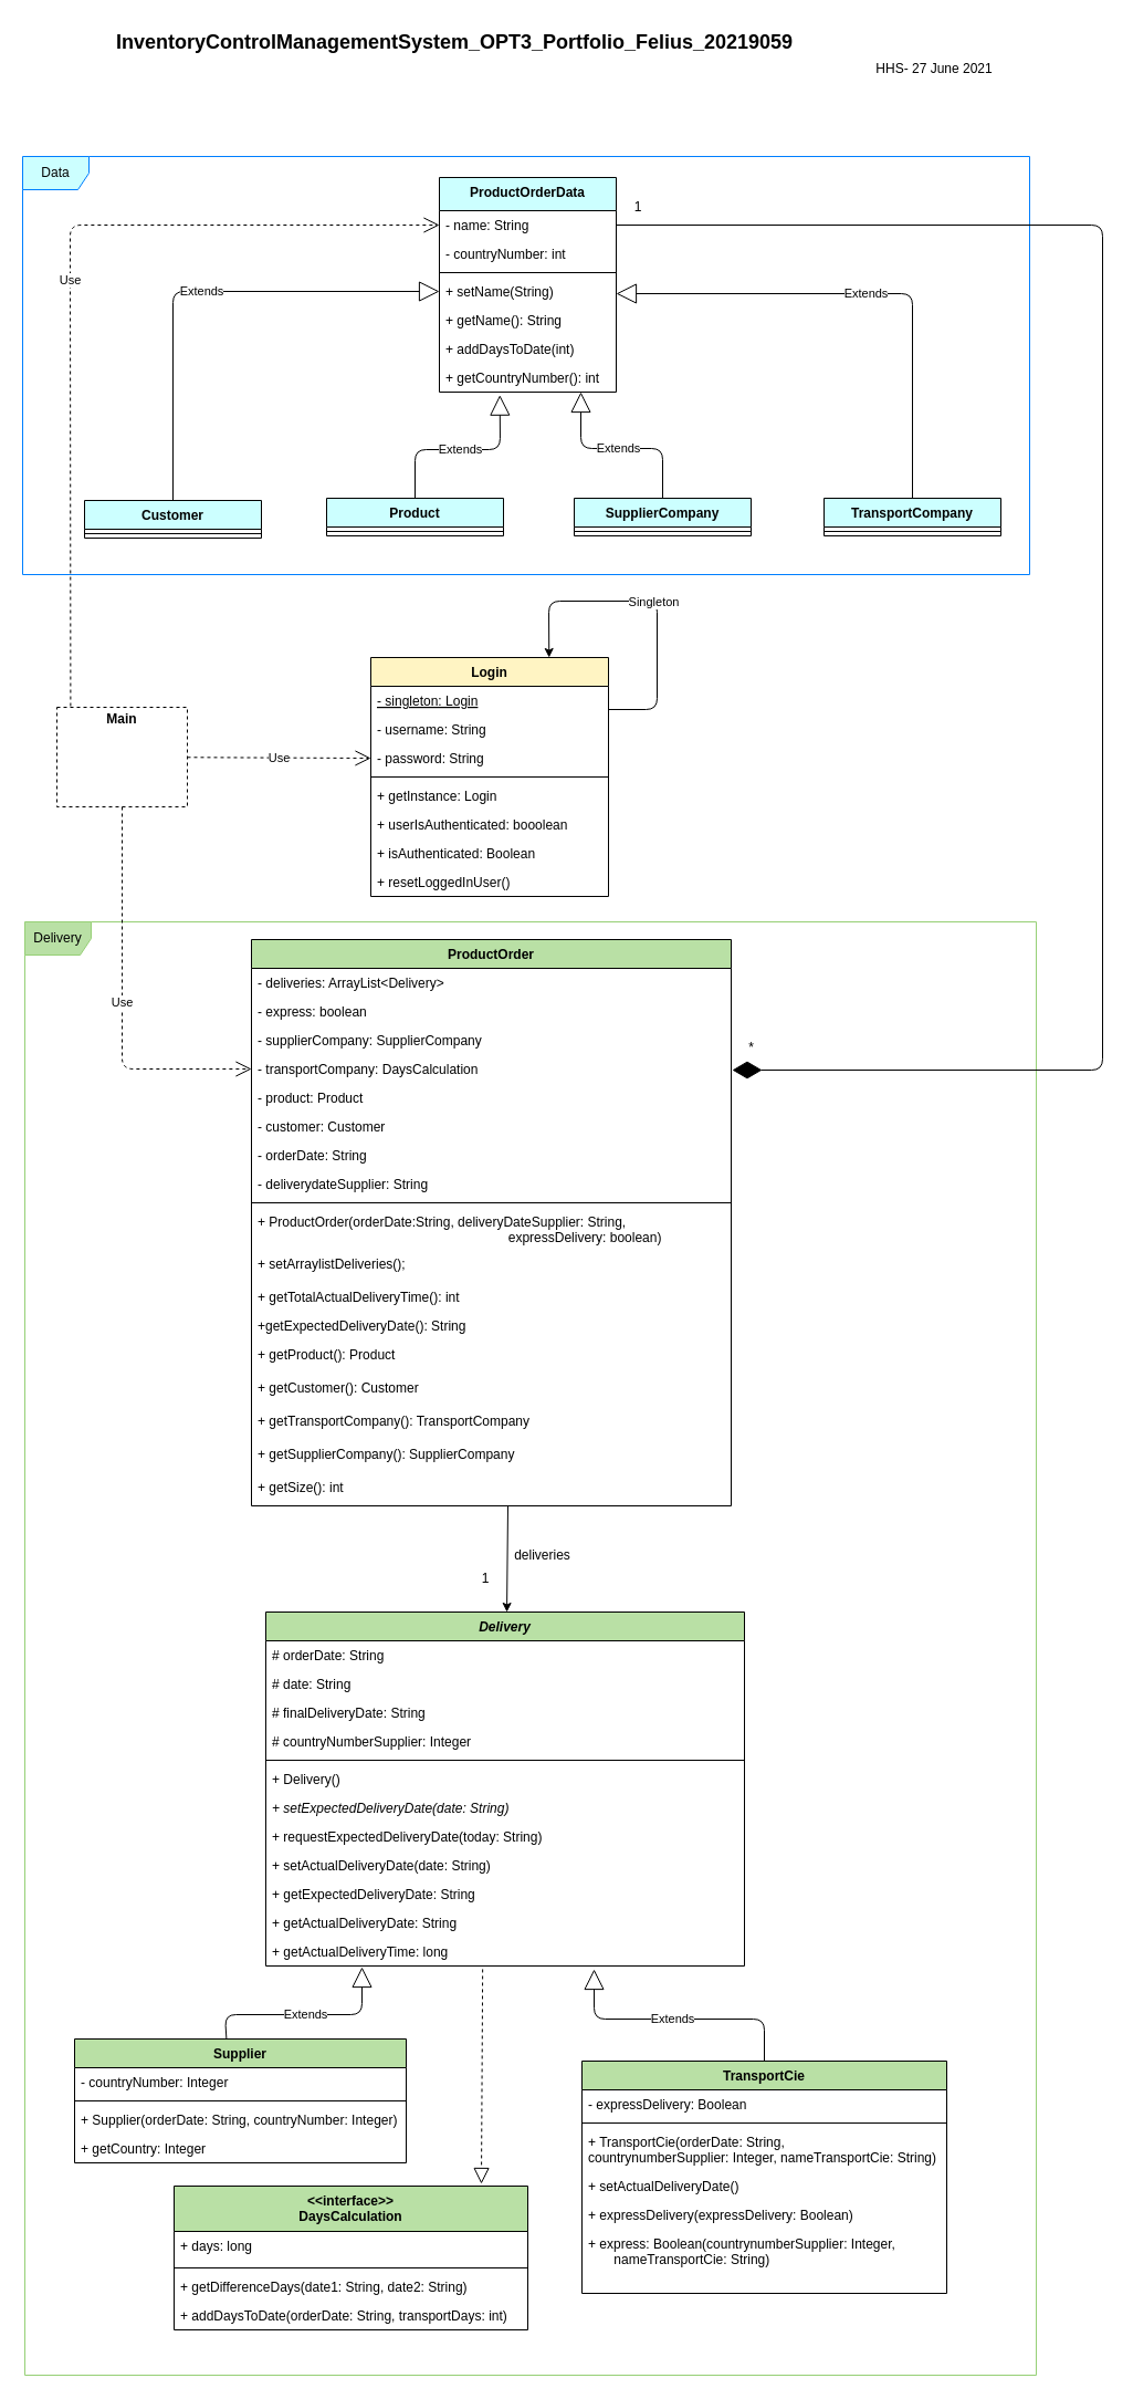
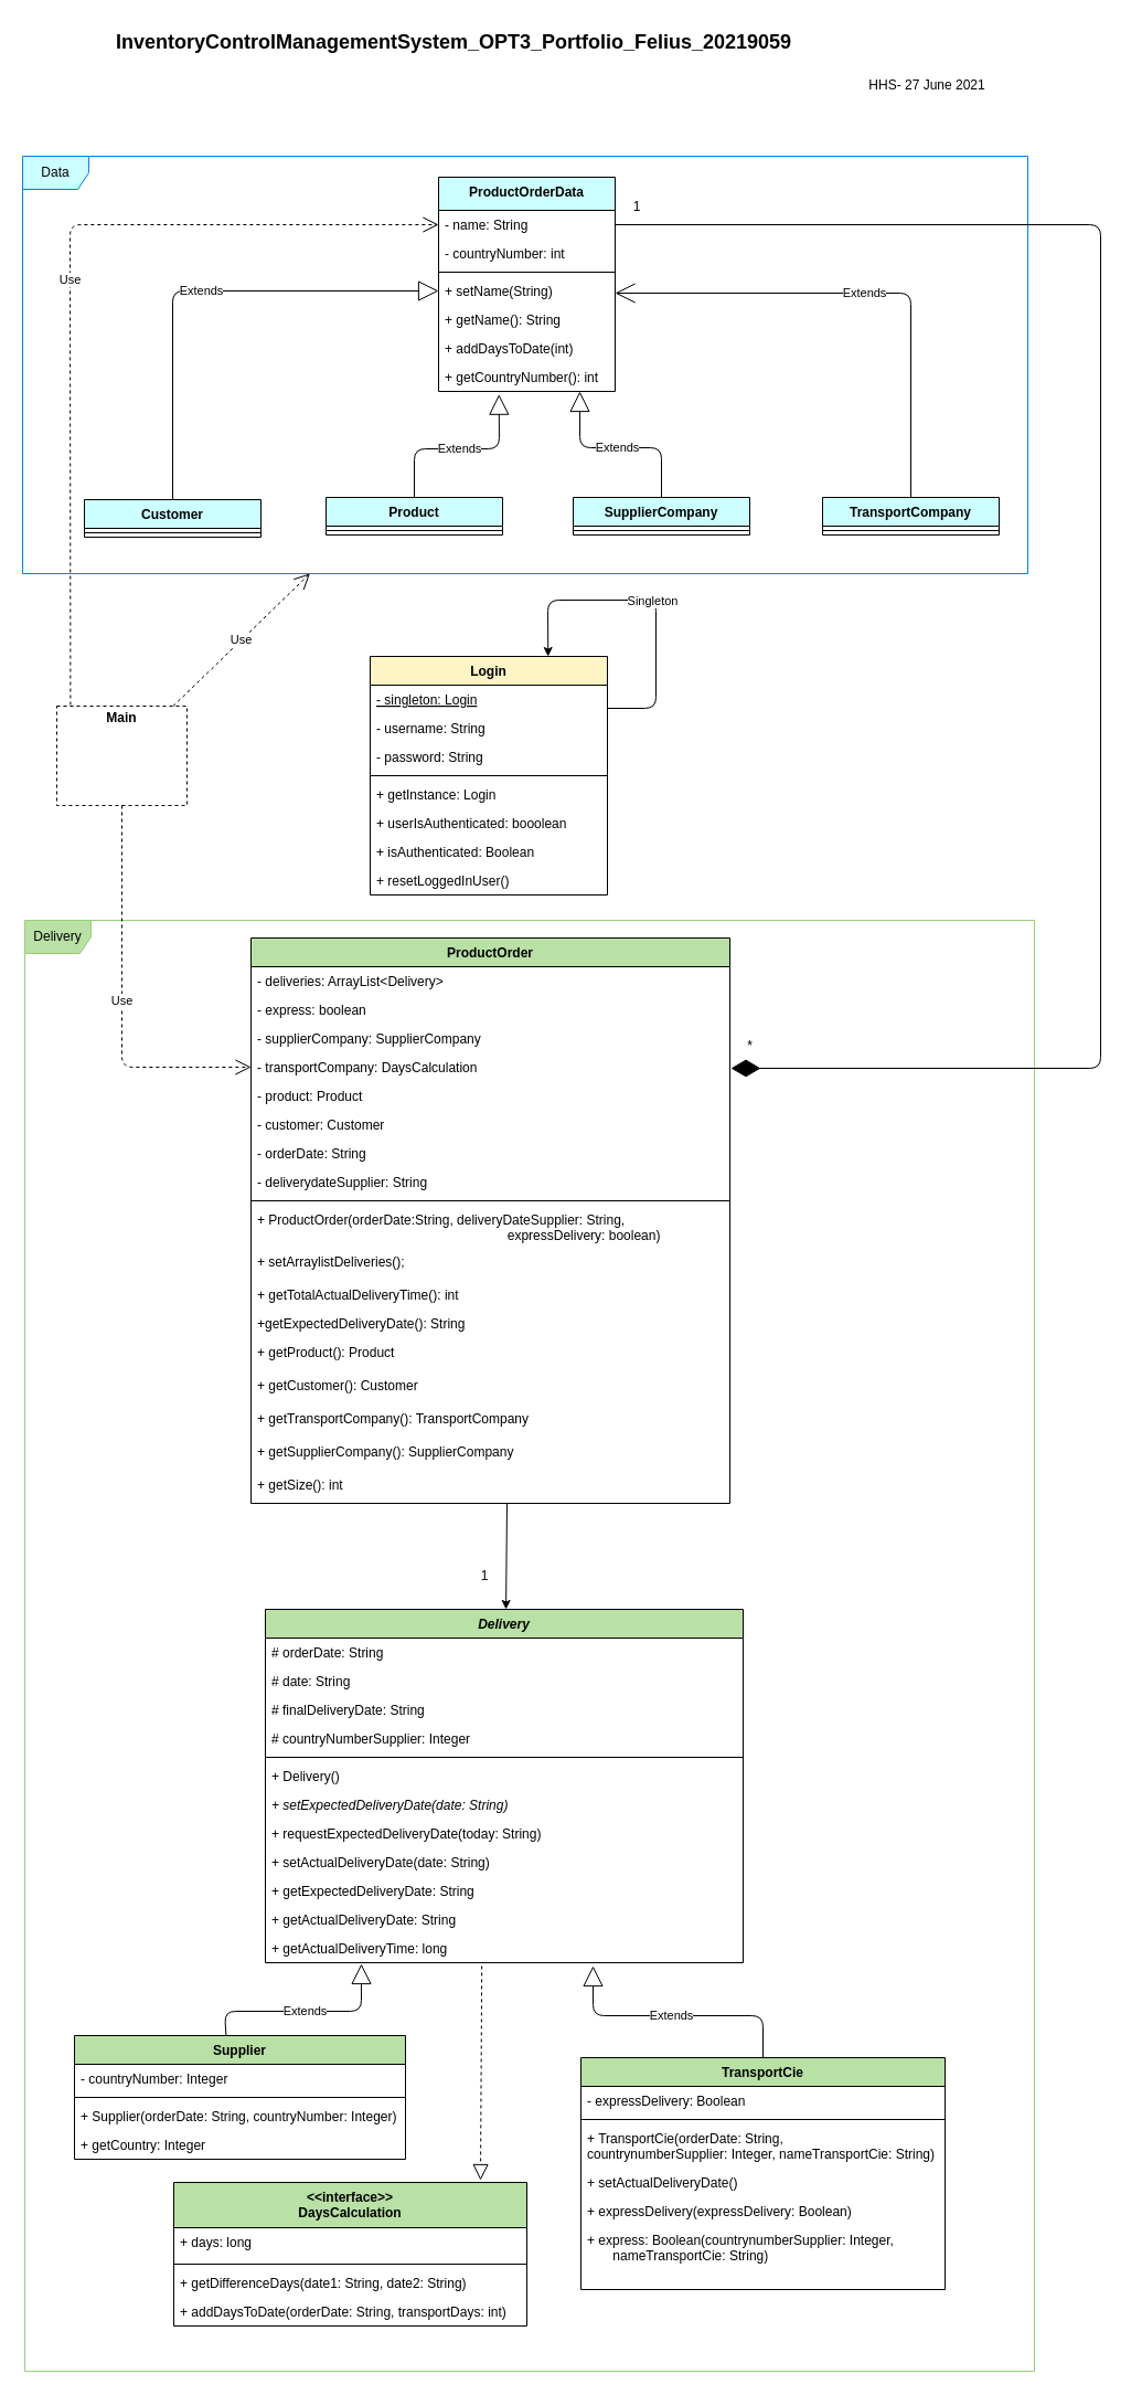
- <mxCell id="62" value="HHS- 27 June 2021" style="text;html=1;strokeColor=none;fillColor=none;align=center;verticalAlign=middle;whiteSpace=wrap;rounded=0;" parent="1" vertex="1"><mxGeometry x="790" y="52" width="110" height="20" as="geometry" /></mxCell>
+ <mxCell id="62" value="HHS- 27 June 2021" style="text;html=1;strokeColor=none;fillColor=none;align=center;verticalAlign=middle;whiteSpace=wrap;rounded=0;" parent="1" vertex="1"><mxGeometry x="785" y="67" width="110" height="20" as="geometry" /></mxCell>
- <mxCell id="94" value="Extends" style="endArrow=block;endSize=16;endFill=0;html=1;exitX=0.5;exitY=0;exitDx=0;exitDy=0;entryX=1;entryY=0.577;entryDx=0;entryDy=0;entryPerimeter=0;" parent="1" source="89" target="83" edge="1"><mxGeometry width="160" relative="1" as="geometry"><mxPoint x="186" y="482" as="sourcePoint" /><mxPoint x="427" y="293" as="targetPoint" /><Array as="points"><mxPoint x="825" y="265" /></Array></mxGeometry></mxCell>
+ <mxCell id="94" value="Extends" style="endArrow=open;endSize=16;endFill=0;html=1;exitX=0.5;exitY=0;exitDx=0;exitDy=0;entryX=1;entryY=0.577;entryDx=0;entryDy=0;entryPerimeter=0;" parent="1" source="89" target="83" edge="1"><mxGeometry width="160" relative="1" as="geometry"><mxPoint x="186" y="482" as="sourcePoint" /><mxPoint x="427" y="293" as="targetPoint" /><Array as="points"><mxPoint x="825" y="265" /></Array></mxGeometry></mxCell>
- <mxCell id="75" value="Use" style="endArrow=open;endSize=12;dashed=1;html=1;entryX=0;entryY=0.5;entryDx=0;entryDy=0;" parent="1" source="74" target="66" edge="1"><mxGeometry width="160" relative="1" as="geometry"><mxPoint x="175" y="679" as="sourcePoint" /><mxPoint x="335" y="679" as="targetPoint" /></mxGeometry></mxCell>
+ <mxCell id="75" value="Use" style="endArrow=open;endSize=12;dashed=1;html=1;" parent="1" source="74" target="3" edge="1"><mxGeometry width="160" relative="1" as="geometry"><mxPoint x="175" y="679" as="sourcePoint" /><mxPoint x="335" y="679" as="targetPoint" /></mxGeometry></mxCell>
- <mxCell id="52" value="deliveries" style="text;html=1;resizable=0;autosize=1;align=center;verticalAlign=middle;points=[];fillColor=none;strokeColor=none;rounded=0;" parent="1" vertex="1"><mxGeometry x="459" y="1397" width="61" height="18" as="geometry" /></mxCell>
